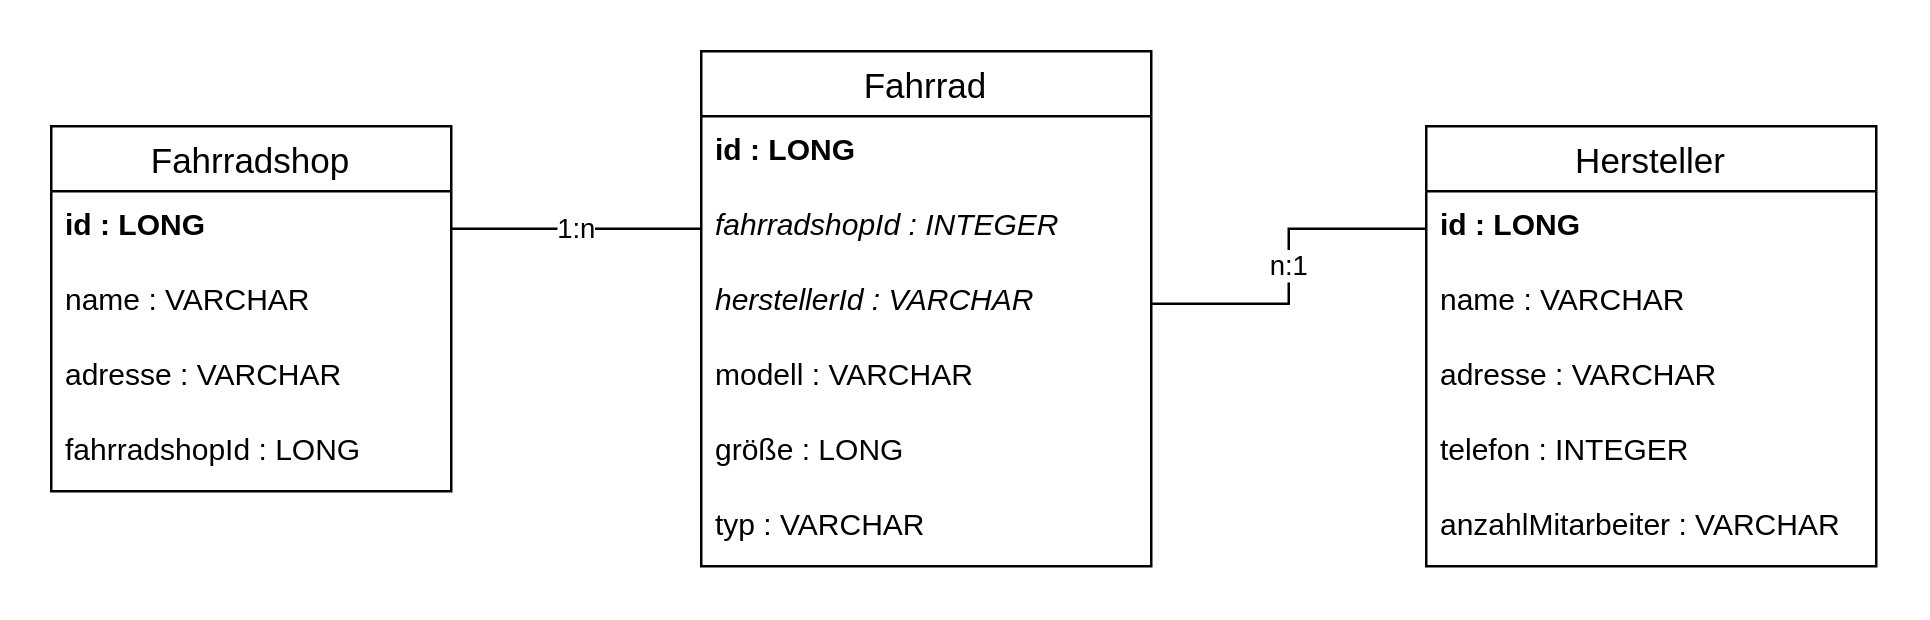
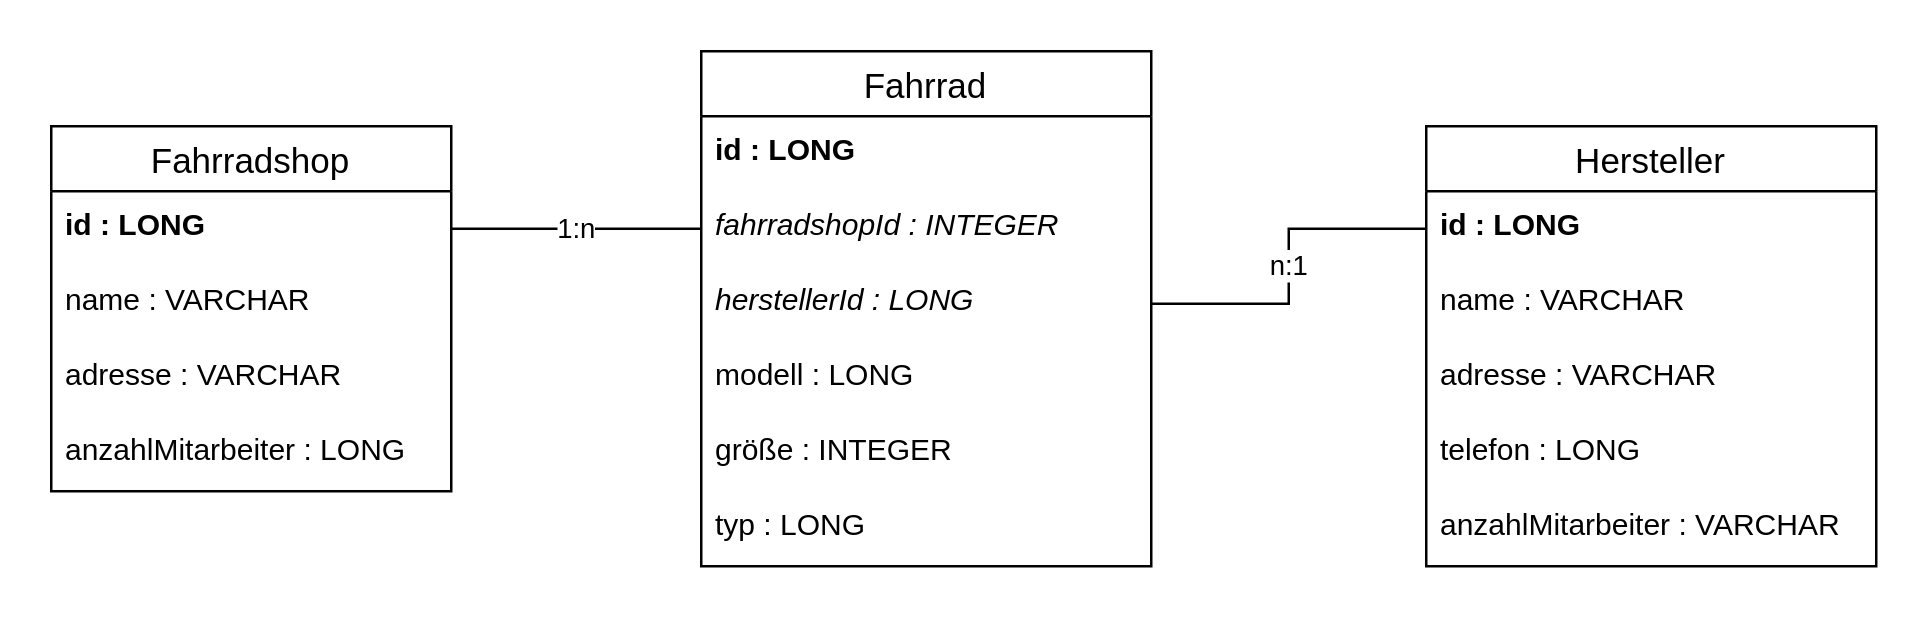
- <mxCell id="16" value="herstellerId : VARCHAR" style="text;strokeColor=none;fillColor=none;spacingLeft=4;spacingRight=4;overflow=hidden;rotatable=0;points=[[0,0.5],[1,0.5]];portConstraint=eastwest;fontSize=12;fontStyle=2" parent="13" vertex="1"><mxGeometry y="86" width="180" height="30" as="geometry" /></mxCell>
+ <mxCell id="16" value="herstellerId : LONG" style="text;strokeColor=none;fillColor=none;spacingLeft=4;spacingRight=4;overflow=hidden;rotatable=0;points=[[0,0.5],[1,0.5]];portConstraint=eastwest;fontSize=12;fontStyle=2" parent="13" vertex="1"><mxGeometry y="86" width="180" height="30" as="geometry" /></mxCell>
- <mxCell id="17" value="modell : VARCHAR" style="text;strokeColor=none;fillColor=none;spacingLeft=4;spacingRight=4;overflow=hidden;rotatable=0;points=[[0,0.5],[1,0.5]];portConstraint=eastwest;fontSize=12;" parent="13" vertex="1"><mxGeometry y="116" width="180" height="30" as="geometry" /></mxCell>
+ <mxCell id="17" value="modell : LONG" style="text;strokeColor=none;fillColor=none;spacingLeft=4;spacingRight=4;overflow=hidden;rotatable=0;points=[[0,0.5],[1,0.5]];portConstraint=eastwest;fontSize=12;" parent="13" vertex="1"><mxGeometry y="116" width="180" height="30" as="geometry" /></mxCell>
- <mxCell id="6" value="fahrradshopId : LONG" style="text;strokeColor=none;fillColor=none;spacingLeft=4;spacingRight=4;overflow=hidden;rotatable=0;points=[[0,0.5],[1,0.5]];portConstraint=eastwest;fontSize=12;" parent="2" vertex="1"><mxGeometry y="116" width="160" height="30" as="geometry" /></mxCell>
+ <mxCell id="6" value="anzahlMitarbeiter : LONG" style="text;strokeColor=none;fillColor=none;spacingLeft=4;spacingRight=4;overflow=hidden;rotatable=0;points=[[0,0.5],[1,0.5]];portConstraint=eastwest;fontSize=12;" parent="2" vertex="1"><mxGeometry y="116" width="160" height="30" as="geometry" /></mxCell>
- <mxCell id="18" value="größe : LONG" style="text;strokeColor=none;fillColor=none;spacingLeft=4;spacingRight=4;overflow=hidden;rotatable=0;points=[[0,0.5],[1,0.5]];portConstraint=eastwest;fontSize=12;" parent="13" vertex="1"><mxGeometry y="146" width="180" height="30" as="geometry" /></mxCell>
+ <mxCell id="18" value="größe : INTEGER" style="text;strokeColor=none;fillColor=none;spacingLeft=4;spacingRight=4;overflow=hidden;rotatable=0;points=[[0,0.5],[1,0.5]];portConstraint=eastwest;fontSize=12;" parent="13" vertex="1"><mxGeometry y="146" width="180" height="30" as="geometry" /></mxCell>
- <mxCell id="11" value="telefon : INTEGER" style="text;strokeColor=none;fillColor=none;spacingLeft=4;spacingRight=4;overflow=hidden;rotatable=0;points=[[0,0.5],[1,0.5]];portConstraint=eastwest;fontSize=12;" parent="7" vertex="1"><mxGeometry y="116" width="180" height="30" as="geometry" /></mxCell>
+ <mxCell id="11" value="telefon : LONG" style="text;strokeColor=none;fillColor=none;spacingLeft=4;spacingRight=4;overflow=hidden;rotatable=0;points=[[0,0.5],[1,0.5]];portConstraint=eastwest;fontSize=12;" parent="7" vertex="1"><mxGeometry y="116" width="180" height="30" as="geometry" /></mxCell>
- <mxCell id="19" value="typ : VARCHAR" style="text;strokeColor=none;fillColor=none;spacingLeft=4;spacingRight=4;overflow=hidden;rotatable=0;points=[[0,0.5],[1,0.5]];portConstraint=eastwest;fontSize=12;" parent="13" vertex="1"><mxGeometry y="176" width="180" height="30" as="geometry" /></mxCell>
+ <mxCell id="19" value="typ : LONG" style="text;strokeColor=none;fillColor=none;spacingLeft=4;spacingRight=4;overflow=hidden;rotatable=0;points=[[0,0.5],[1,0.5]];portConstraint=eastwest;fontSize=12;" parent="13" vertex="1"><mxGeometry y="176" width="180" height="30" as="geometry" /></mxCell>
